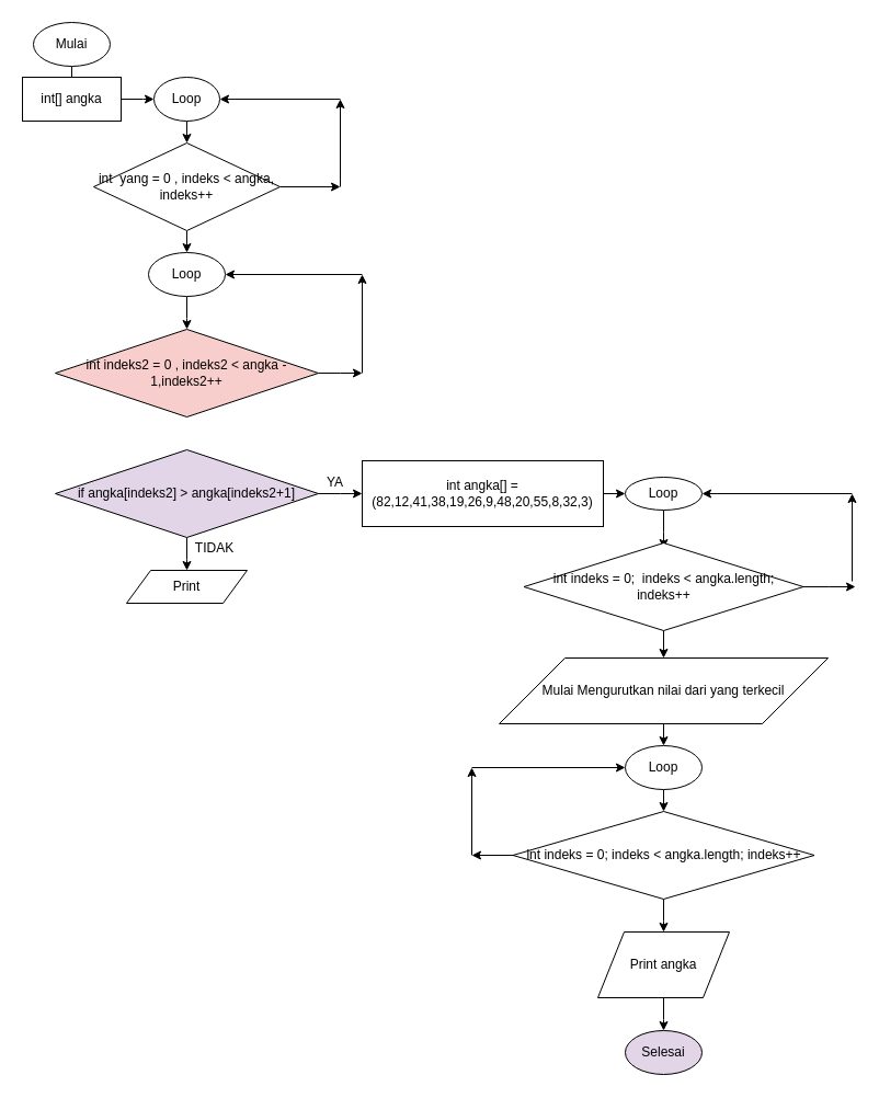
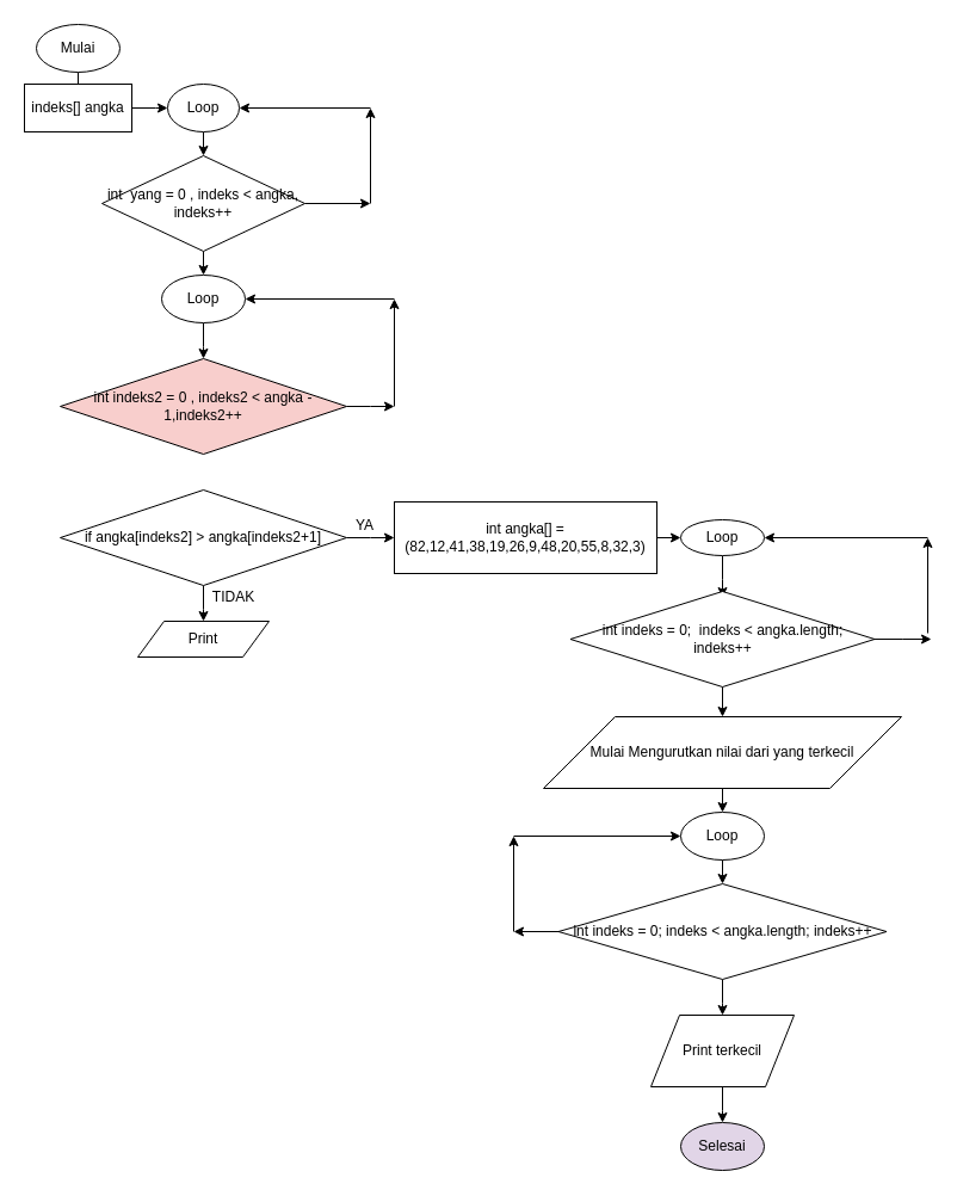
- <mxCell id="5" value="int[] angka" style="rounded=0;whiteSpace=wrap;html=1;" parent="1" vertex="1"><mxGeometry x="20" y="70" width="90" height="40" as="geometry" /></mxCell>
+ <mxCell id="5" value="indeks[] angka" style="rounded=0;whiteSpace=wrap;html=1;" parent="1" vertex="1"><mxGeometry x="20" y="70" width="90" height="40" as="geometry" /></mxCell>
- <mxCell id="17" value="if angka[indeks2] &amp;gt; angka[indeks2+1]" style="rhombus;whiteSpace=wrap;html=1;fillColor=#e1d5e7;" parent="1" vertex="1"><mxGeometry x="50" y="410" width="240" height="80" as="geometry" /></mxCell>
+ <mxCell id="17" value="if angka[indeks2] &amp;gt; angka[indeks2+1]" style="rhombus;whiteSpace=wrap;html=1;" parent="1" vertex="1"><mxGeometry x="50" y="410" width="240" height="80" as="geometry" /></mxCell>
- <mxCell id="42" value="Print angka" style="shape=parallelogram;perimeter=parallelogramPerimeter;whiteSpace=wrap;html=1;" vertex="1" parent="1"><mxGeometry x="545" y="850" width="120" height="60" as="geometry" /></mxCell>
+ <mxCell id="42" value="Print terkecil" style="shape=parallelogram;perimeter=parallelogramPerimeter;whiteSpace=wrap;html=1;" vertex="1" parent="1"><mxGeometry x="545" y="850" width="120" height="60" as="geometry" /></mxCell>
